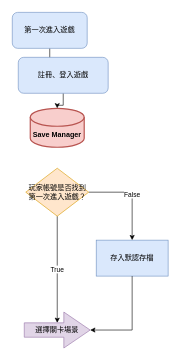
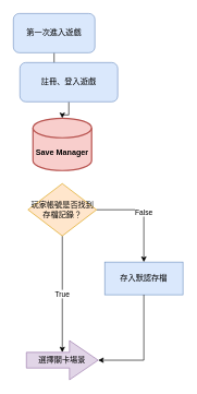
- <mxCell id="2" value="Save Manager" style="shape=cylinder3;whiteSpace=wrap;html=1;boundedLbl=1;backgroundOutline=1;size=15;fillColor=#f8cecc;strokeColor=#b85450;strokeWidth=2;shadow=0;perimeterSpacing=0;gradientColor=none;fillStyle=solid;fontStyle=1" vertex="1" parent="1"><mxGeometry x="50" y="180" width="90" height="65" as="geometry" /></mxCell>
+ <mxCell id="2" value="Save Manager" style="shape=cylinder3;whiteSpace=wrap;html=1;boundedLbl=1;backgroundOutline=1;size=15;fillColor=#f8cecc;strokeColor=#b85450;strokeWidth=2;shadow=0;perimeterSpacing=0;gradientColor=none;fillStyle=solid;fontStyle=1" vertex="1" parent="1"><mxGeometry x="50" y="180" width="90" height="80" as="geometry" /></mxCell>
- <mxCell id="9" value="玩家帳號是否找到&lt;br&gt;第一次進入遊戲？" style="rhombus;whiteSpace=wrap;html=1;fillColor=#ffe6cc;strokeColor=#d79b00;" vertex="1" parent="1"><mxGeometry x="42.5" y="280" width="105" height="80" as="geometry" /></mxCell>
+ <mxCell id="9" value="玩家帳號是否找到&lt;br&gt;存檔記錄？" style="rhombus;whiteSpace=wrap;html=1;fillColor=#ffe6cc;strokeColor=#d79b00;" vertex="1" parent="1"><mxGeometry x="42.5" y="280" width="105" height="80" as="geometry" /></mxCell>
- <mxCell id="10" value="存入默認存檔" style="whiteSpace=wrap;html=1;fillColor=#dae8fc;strokeColor=#6c8ebf;" vertex="1" parent="1"><mxGeometry x="160" y="400" width="120" height="60" as="geometry" /></mxCell>
+ <mxCell id="10" value="存入默認存檔" style="whiteSpace=wrap;html=1;fillColor=#dae8fc;strokeColor=#6c8ebf;" vertex="1" parent="1"><mxGeometry x="160" y="400" width="120" height="50" as="geometry" /></mxCell>
